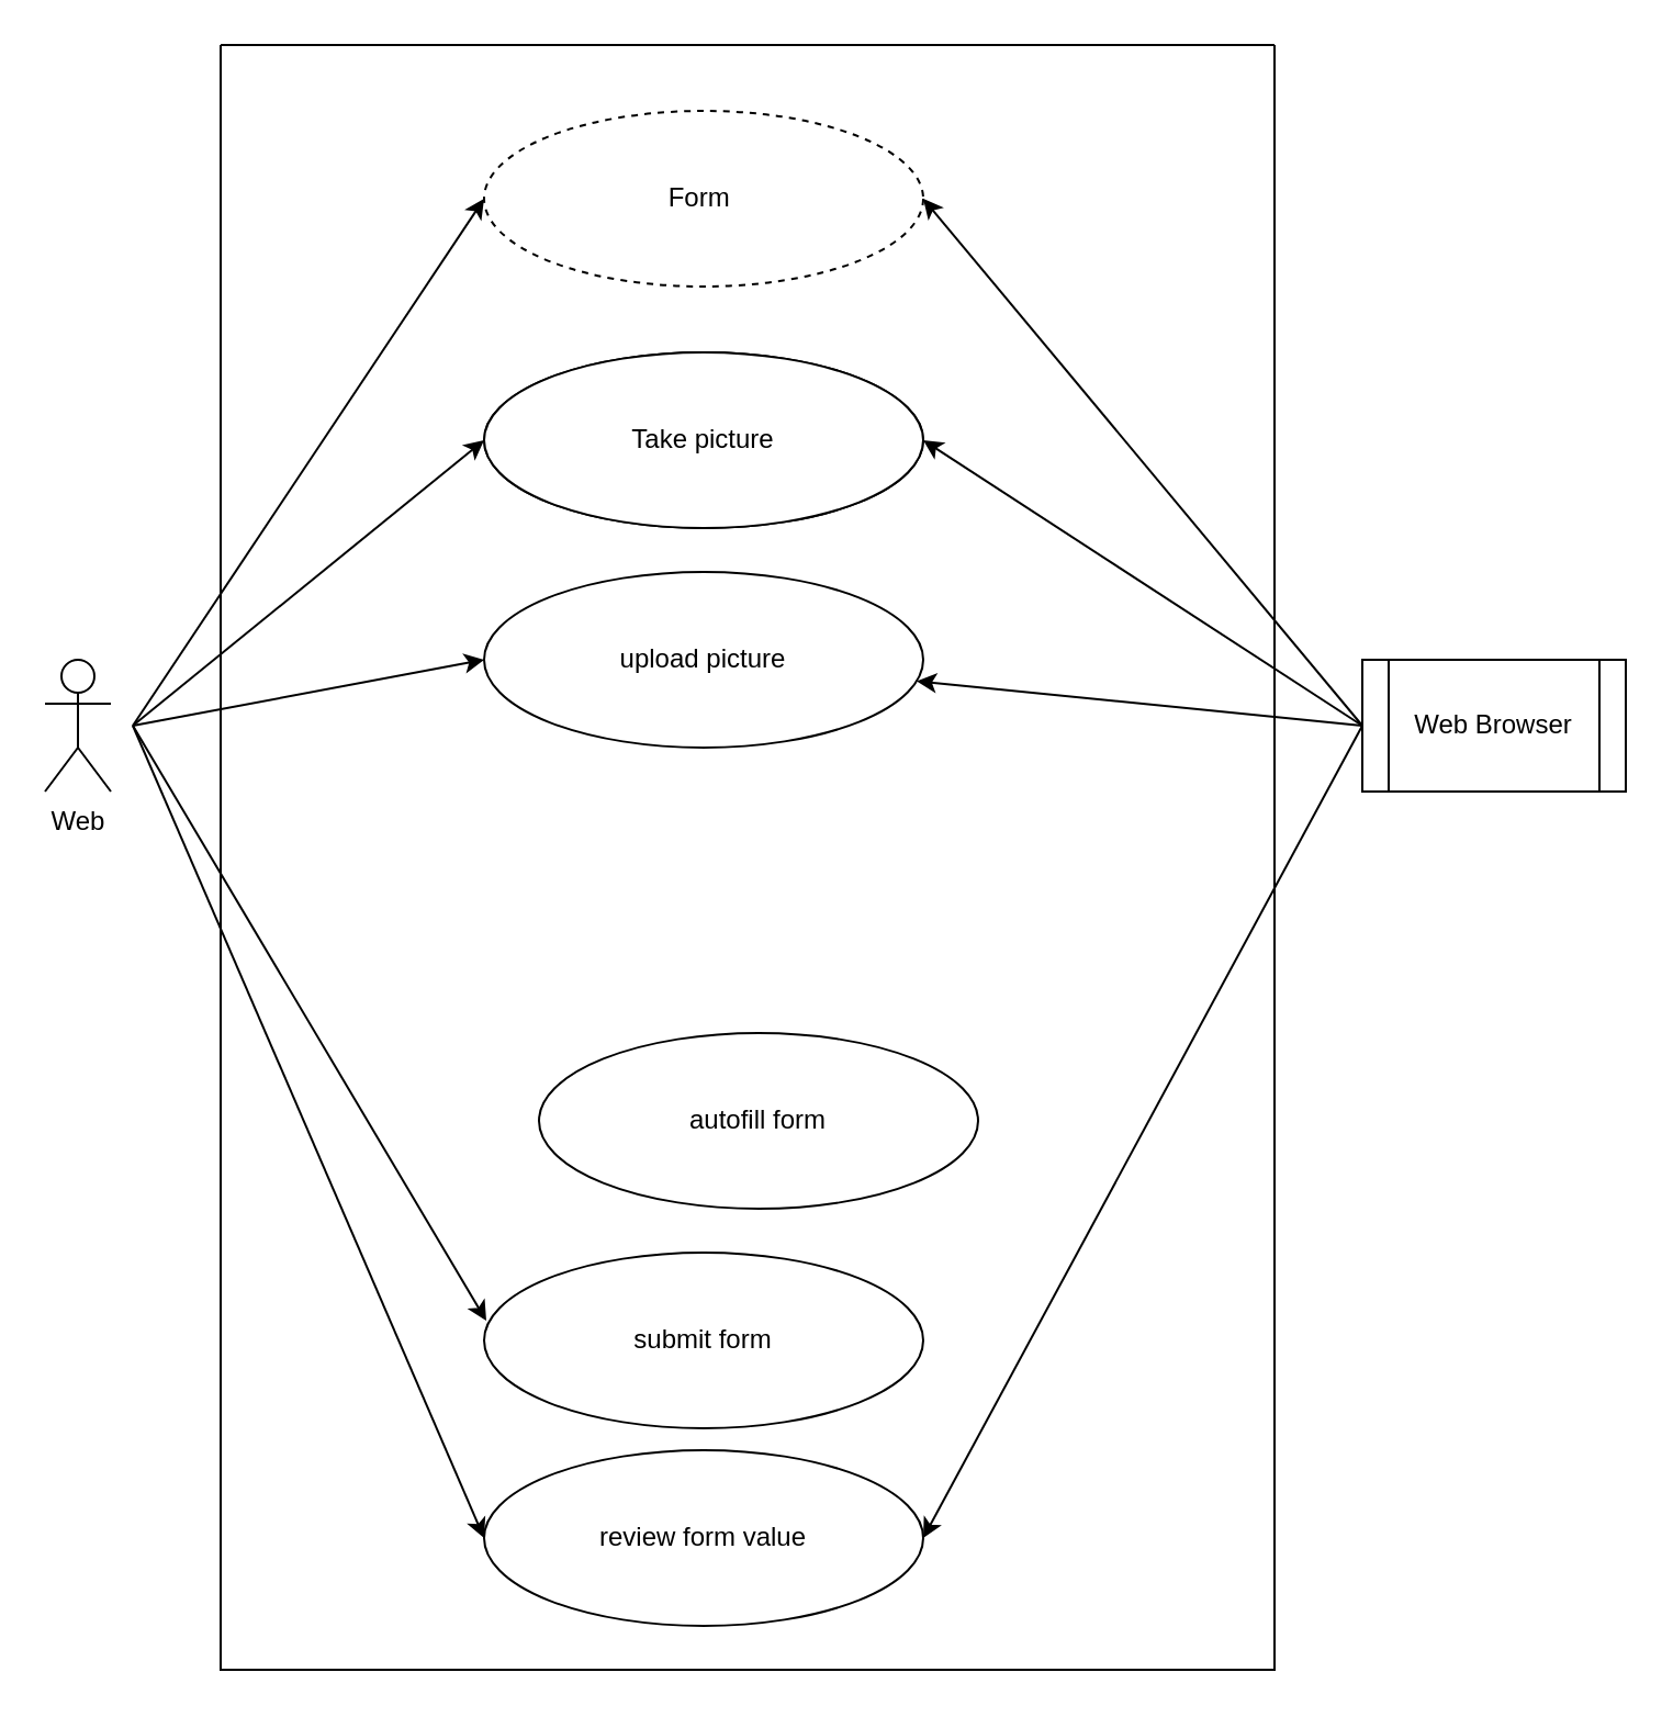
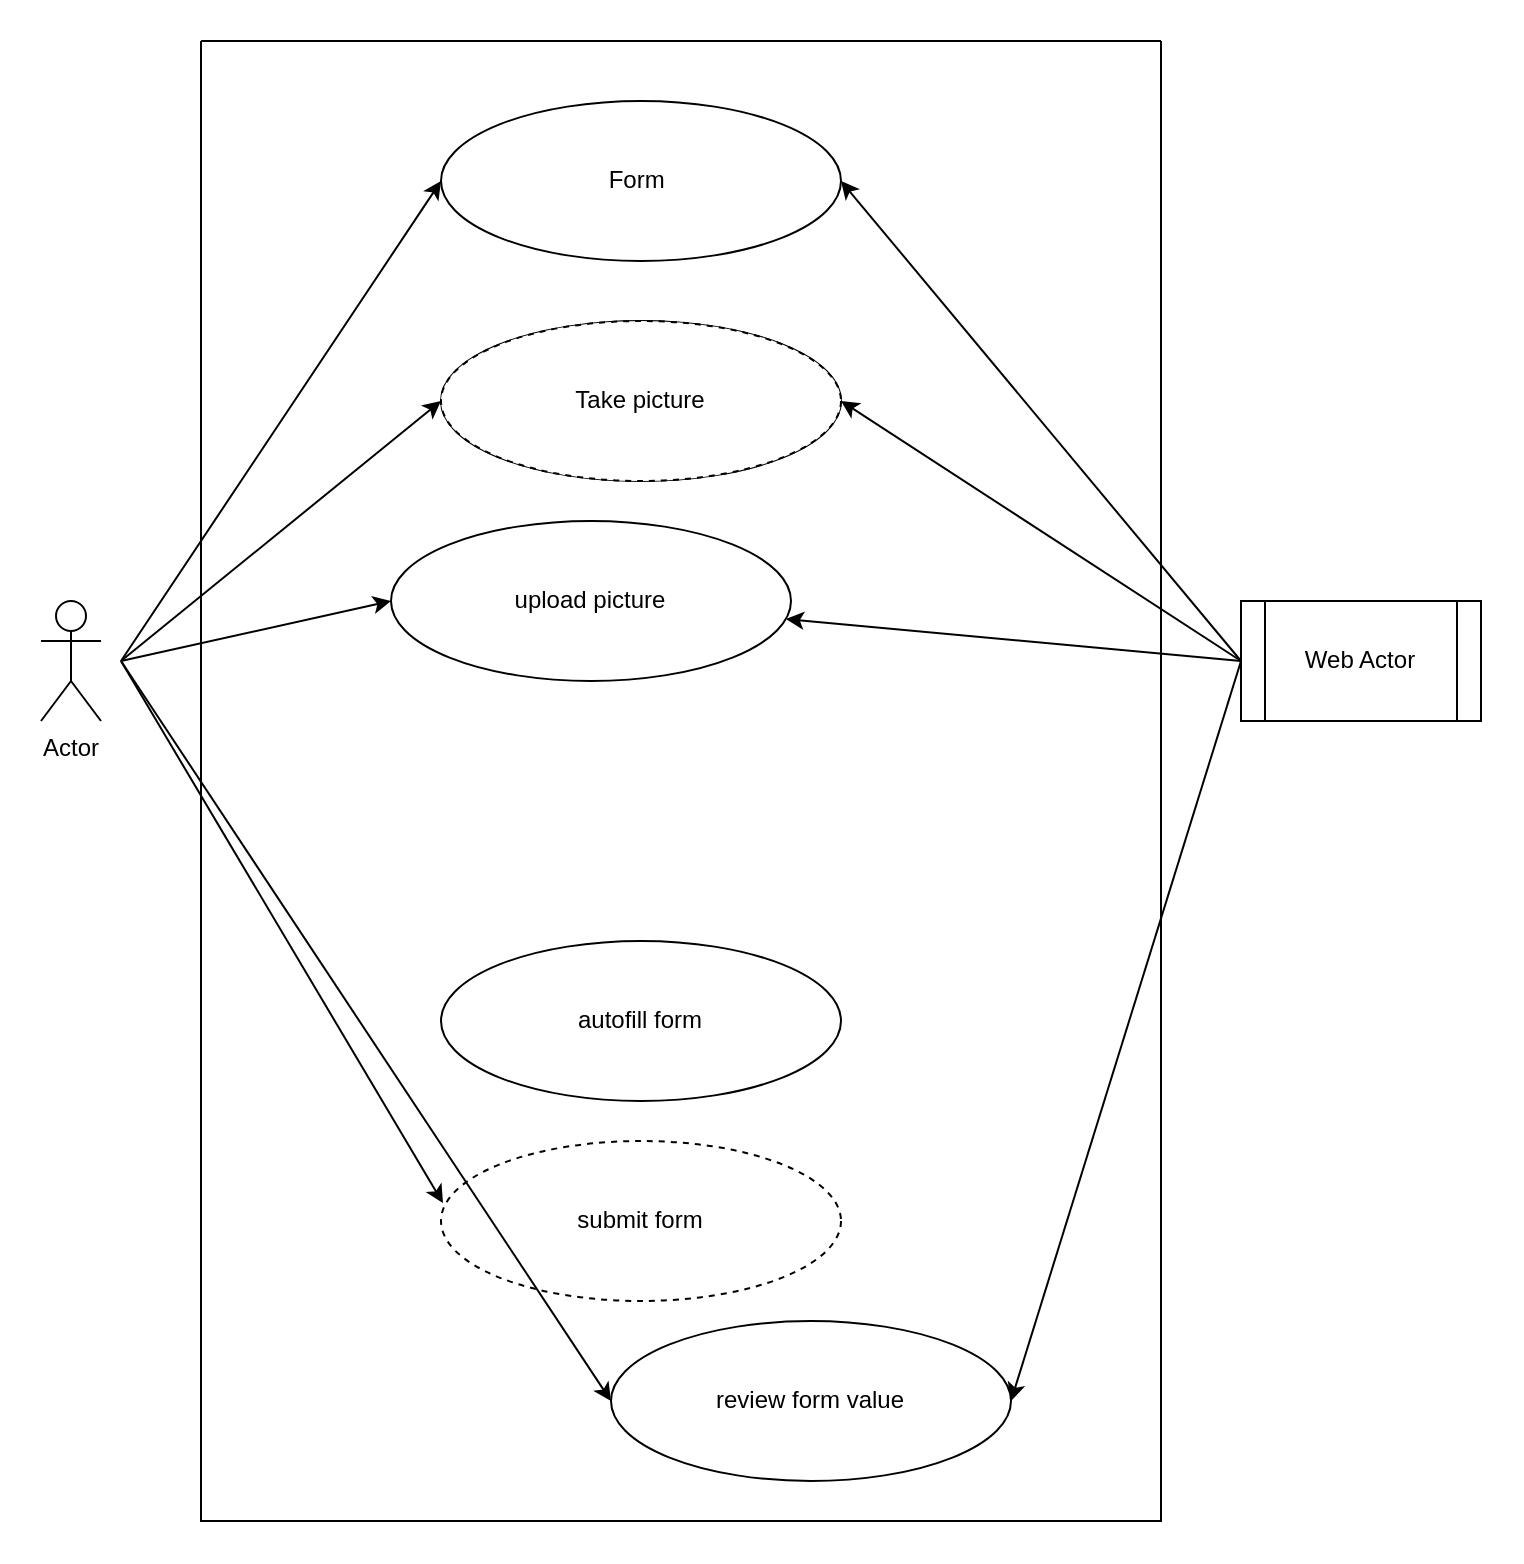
- <mxCell id="5" value="Form&amp;nbsp;" style="ellipse;whiteSpace=wrap;html=1;dashed=1;" vertex="1" parent="4"><mxGeometry x="120" y="30" width="200" height="80" as="geometry" /></mxCell>
+ <mxCell id="5" value="Form&amp;nbsp;" style="ellipse;whiteSpace=wrap;html=1;" vertex="1" parent="4"><mxGeometry x="120" y="30" width="200" height="80" as="geometry" /></mxCell>
- <mxCell id="11" value="Take picture" style="ellipse;whiteSpace=wrap;html=1;" vertex="1" parent="1"><mxGeometry x="220" y="160" width="200" height="80" as="geometry" /></mxCell>
+ <mxCell id="11" value="Take picture" style="ellipse;whiteSpace=wrap;html=1;dashed=1;" vertex="1" parent="1"><mxGeometry x="220" y="160" width="200" height="80" as="geometry" /></mxCell>
- <mxCell id="7" value="upload picture" style="ellipse;whiteSpace=wrap;html=1;" vertex="1" parent="4"><mxGeometry x="120" y="240" width="200" height="80" as="geometry" /></mxCell>
+ <mxCell id="7" value="upload picture" style="ellipse;whiteSpace=wrap;html=1;" vertex="1" parent="4"><mxGeometry x="95" y="240" width="200" height="80" as="geometry" /></mxCell>
- <mxCell id="3" value="Web Browser" style="shape=process;whiteSpace=wrap;html=1;backgroundOutline=1;" vertex="1" parent="1"><mxGeometry x="620" y="300" width="120" height="60" as="geometry" /></mxCell>
+ <mxCell id="3" value="Web Actor" style="shape=process;whiteSpace=wrap;html=1;backgroundOutline=1;" vertex="1" parent="1"><mxGeometry x="620" y="300" width="120" height="60" as="geometry" /></mxCell>
- <mxCell id="2" value="Web" style="shape=umlActor;verticalLabelPosition=bottom;verticalAlign=top;html=1;outlineConnect=0;" vertex="1" parent="1"><mxGeometry x="20" y="300" width="30" height="60" as="geometry" /></mxCell>
+ <mxCell id="2" value="Actor" style="shape=umlActor;verticalLabelPosition=bottom;verticalAlign=top;html=1;outlineConnect=0;" vertex="1" parent="1"><mxGeometry x="20" y="300" width="30" height="60" as="geometry" /></mxCell>
- <mxCell id="8" value="autofill form" style="ellipse;whiteSpace=wrap;html=1;" vertex="1" parent="4"><mxGeometry x="145" y="450" width="200" height="80" as="geometry" /></mxCell>
+ <mxCell id="8" value="autofill form" style="ellipse;whiteSpace=wrap;html=1;" vertex="1" parent="4"><mxGeometry x="120" y="450" width="200" height="80" as="geometry" /></mxCell>
- <mxCell id="9" value="submit form" style="ellipse;whiteSpace=wrap;html=1;" vertex="1" parent="4"><mxGeometry x="120" y="550" width="200" height="80" as="geometry" /></mxCell>
+ <mxCell id="9" value="submit form" style="ellipse;whiteSpace=wrap;html=1;dashed=1;" vertex="1" parent="4"><mxGeometry x="120" y="550" width="200" height="80" as="geometry" /></mxCell>
- <mxCell id="10" value="review form value" style="ellipse;whiteSpace=wrap;html=1;" vertex="1" parent="4"><mxGeometry x="120" y="640" width="200" height="80" as="geometry" /></mxCell>
+ <mxCell id="10" value="review form value" style="ellipse;whiteSpace=wrap;html=1;" vertex="1" parent="4"><mxGeometry x="205" y="640" width="200" height="80" as="geometry" /></mxCell>
